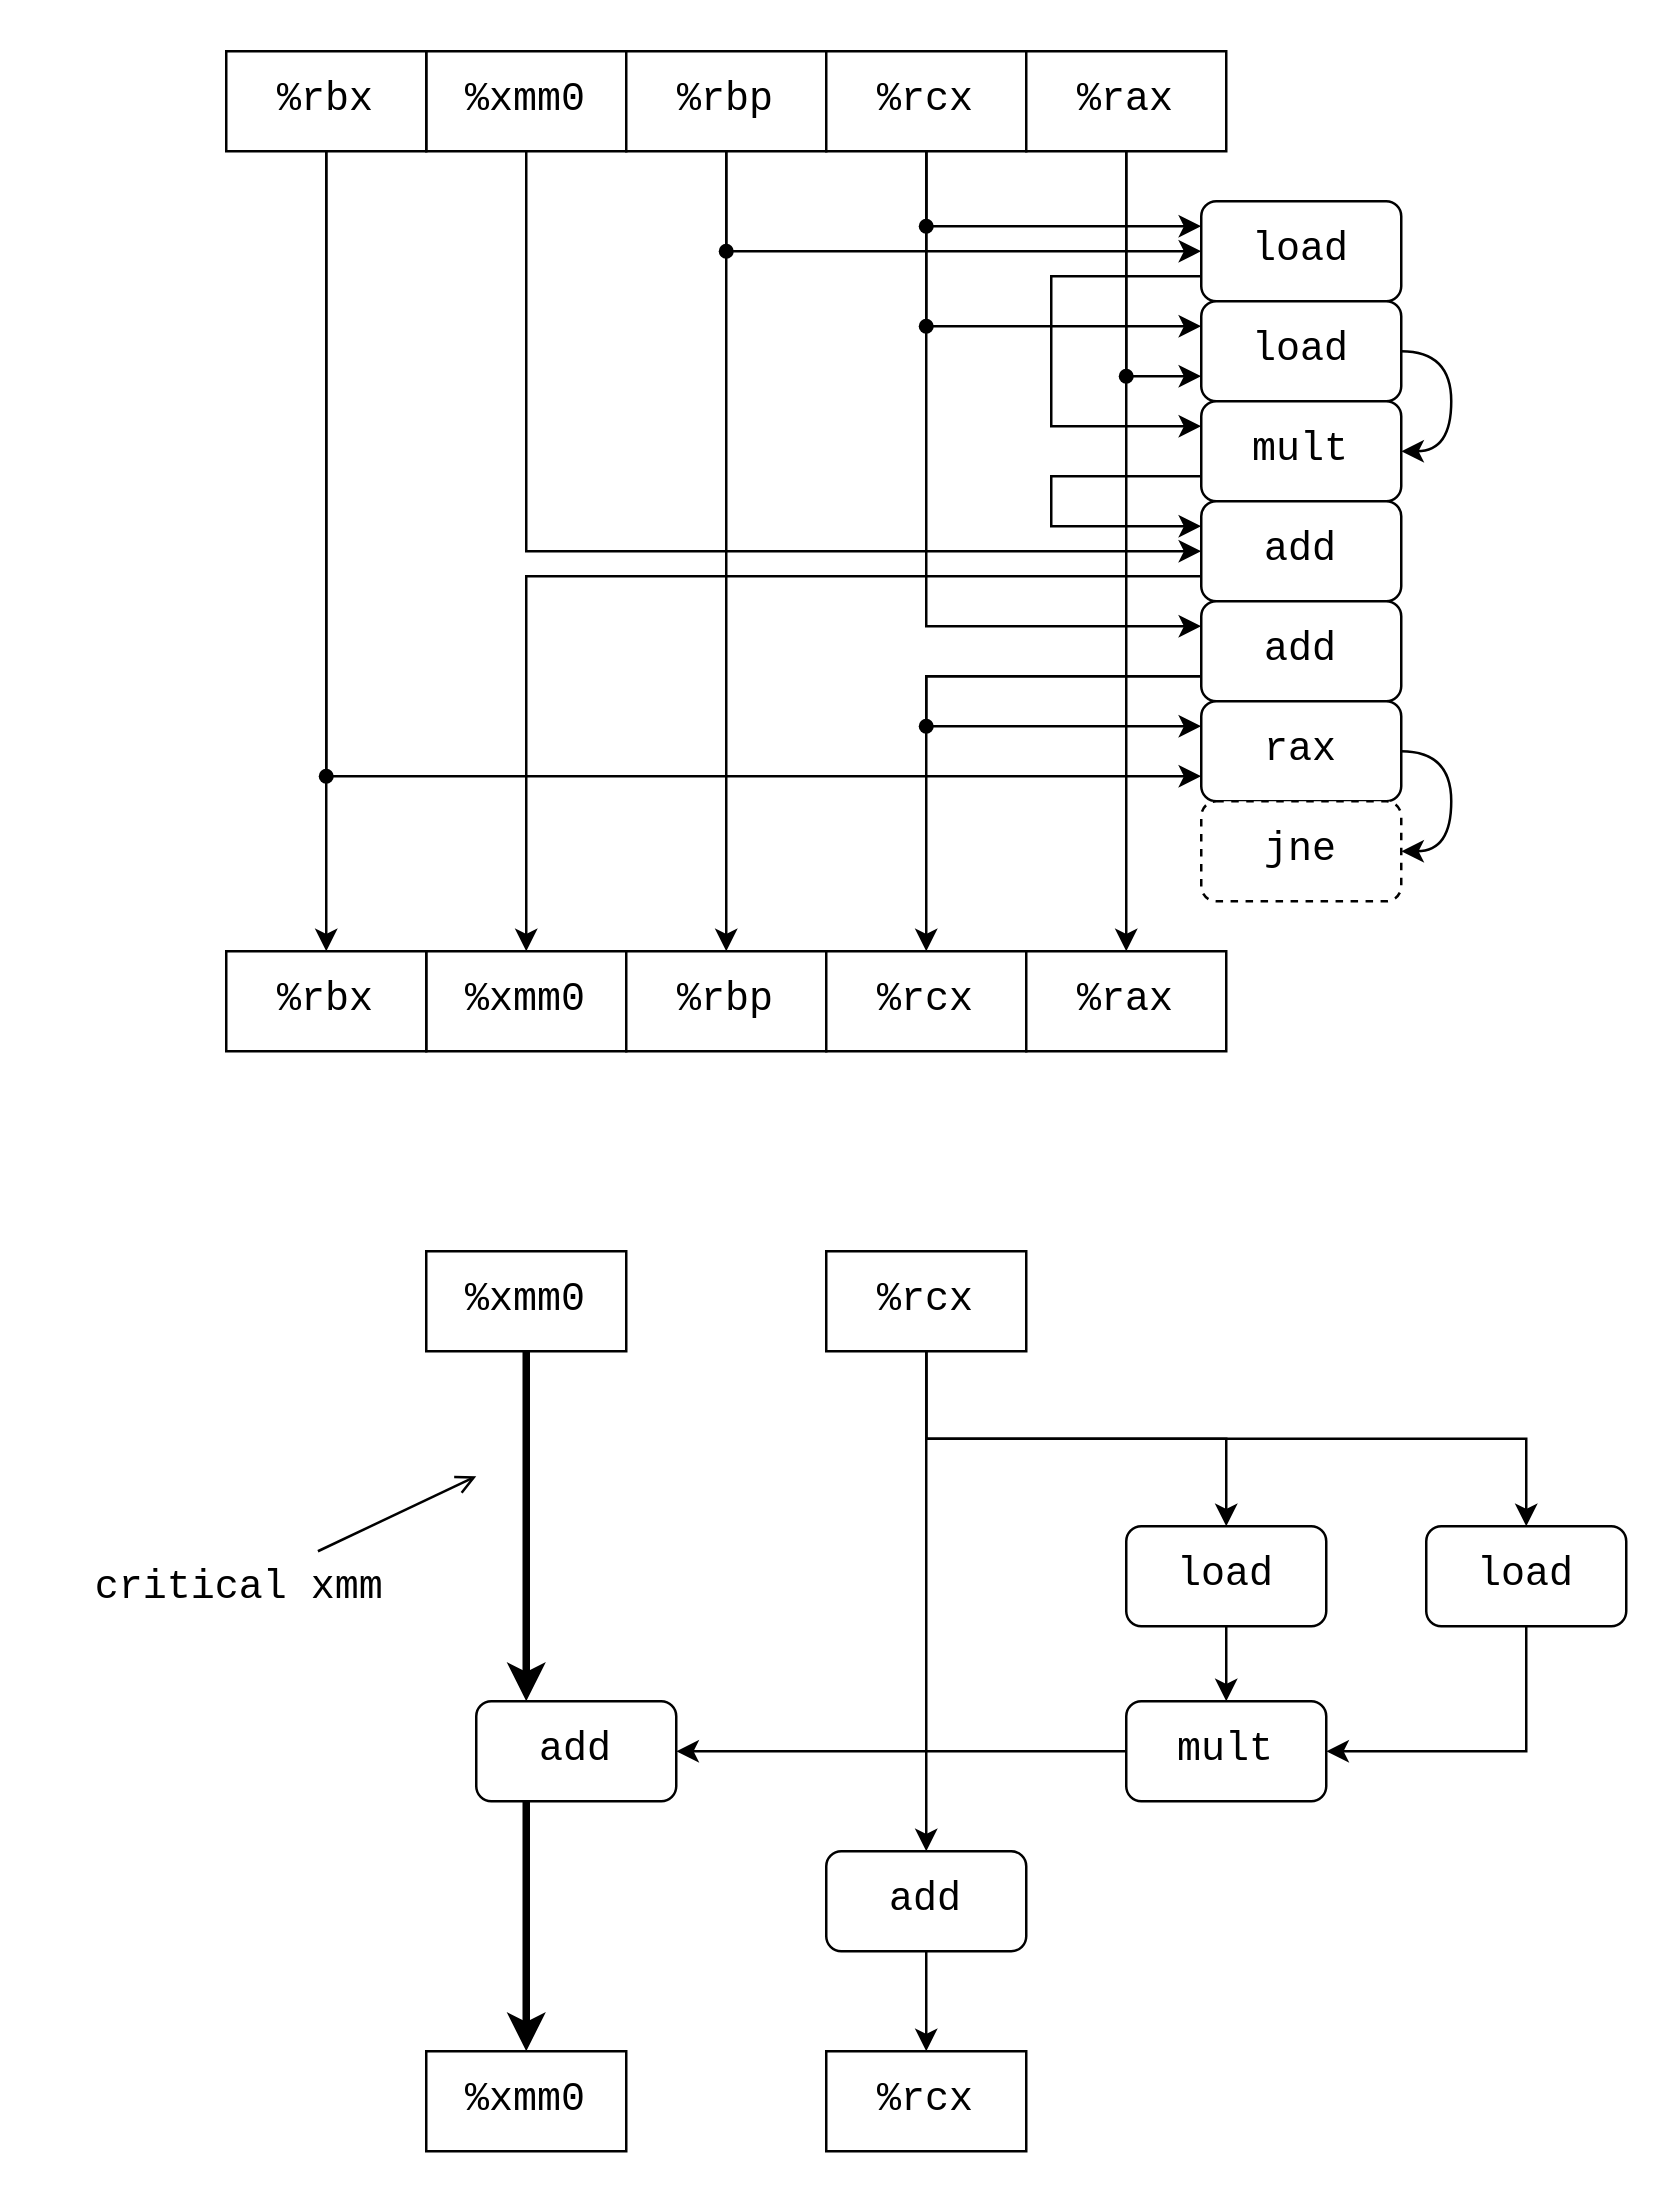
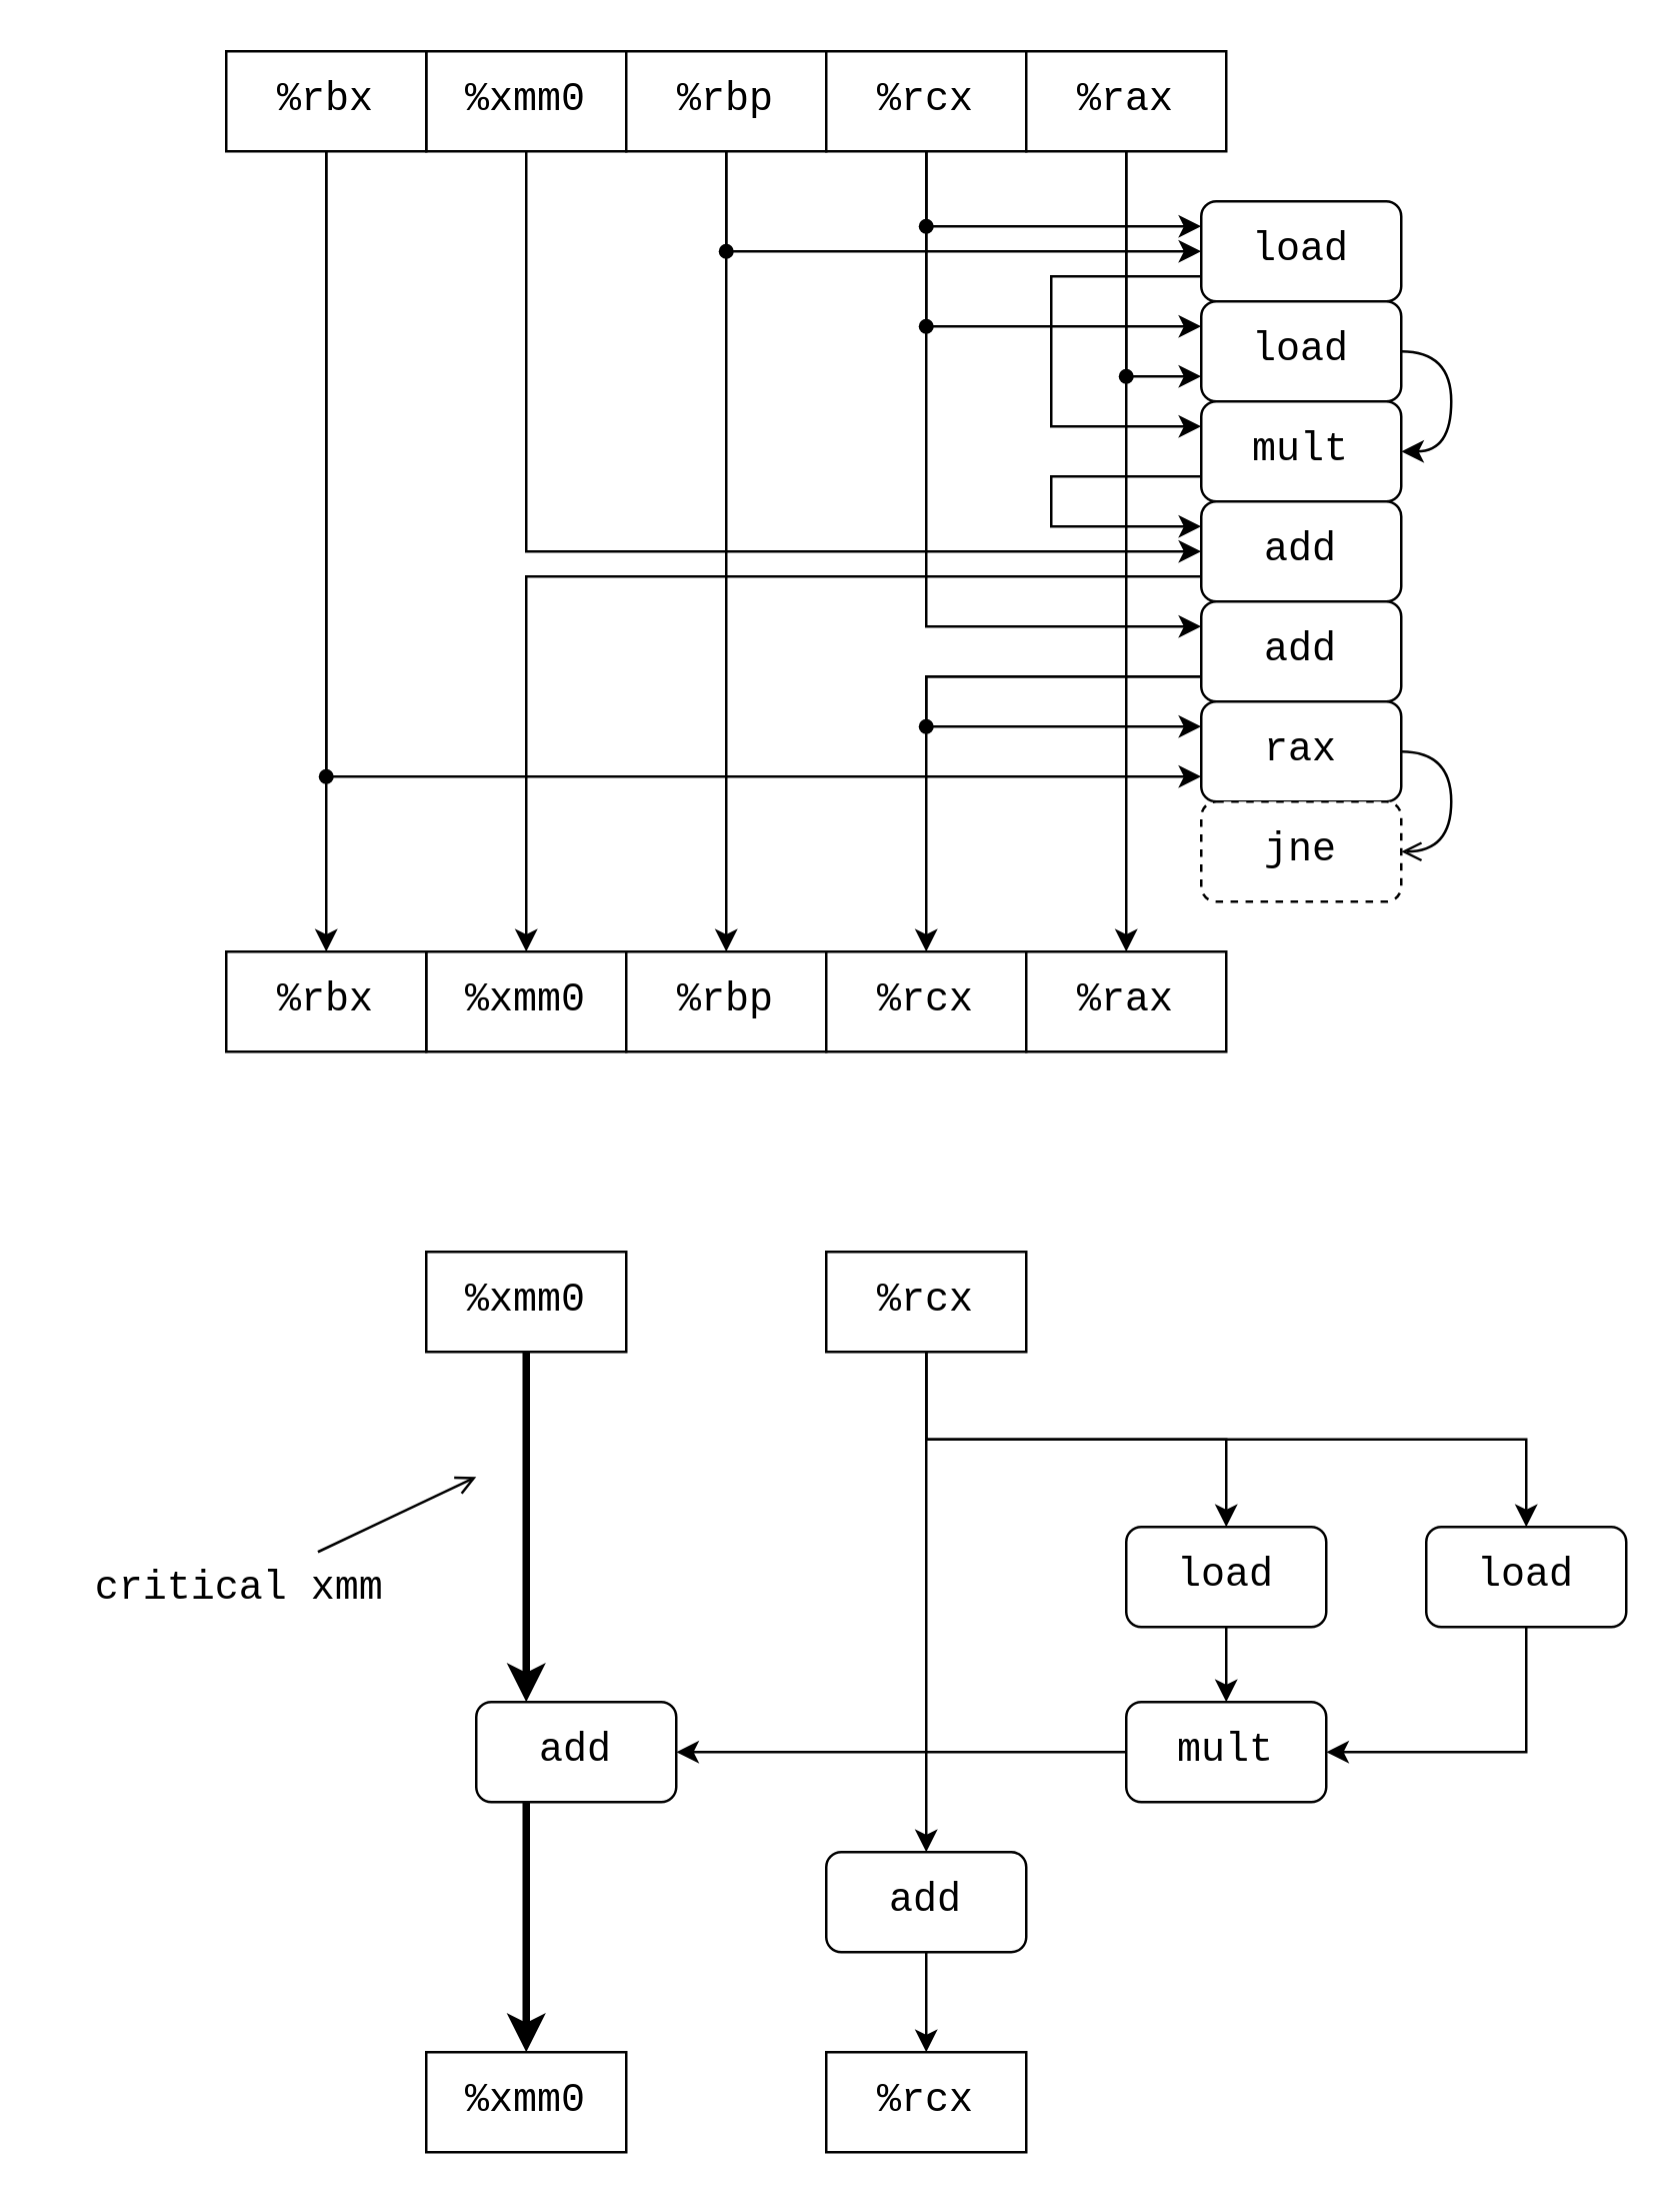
- <mxCell id="33" style="edgeStyle=orthogonalEdgeStyle;curved=1;rounded=0;orthogonalLoop=1;jettySize=auto;html=1;exitX=1;exitY=0.5;exitDx=0;exitDy=0;entryX=1;entryY=0.5;entryDx=0;entryDy=0;fontFamily=Courier New;fontSize=16;" edge="1" parent="1" source="34" target="39"><mxGeometry relative="1" as="geometry" /></mxCell>
+ <mxCell id="33" style="edgeStyle=orthogonalEdgeStyle;curved=1;rounded=0;orthogonalLoop=1;jettySize=auto;html=1;exitX=1;exitY=0.5;exitDx=0;exitDy=0;entryX=1;entryY=0.5;entryDx=0;entryDy=0;fontFamily=Courier New;fontSize=16;endArrow=open;" edge="1" parent="1" source="34" target="39"><mxGeometry relative="1" as="geometry" /></mxCell>
